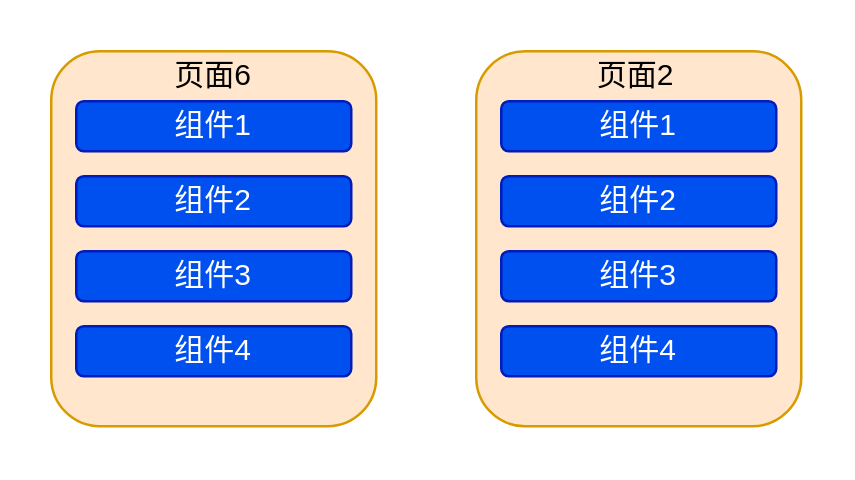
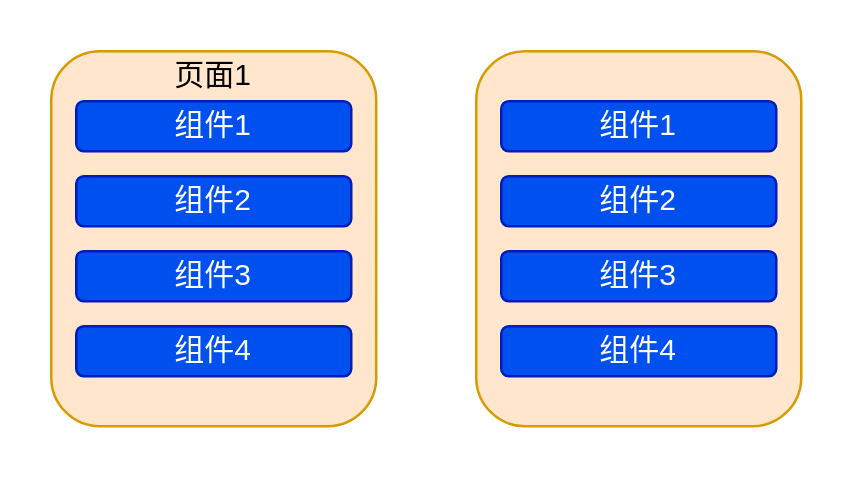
- <mxCell id="7" value="页面6" style="text;html=1;strokeColor=none;fillColor=none;align=center;verticalAlign=middle;whiteSpace=wrap;rounded=0;" vertex="1" parent="1"><mxGeometry x="65" y="20" width="40" height="20" as="geometry" /></mxCell>
+ <mxCell id="7" value="页面1" style="text;html=1;strokeColor=none;fillColor=none;align=center;verticalAlign=middle;whiteSpace=wrap;rounded=0;" vertex="1" parent="1"><mxGeometry x="65" y="20" width="40" height="20" as="geometry" /></mxCell>
- <mxCell id="13" value="页面2" style="text;html=1;strokeColor=none;fillColor=none;align=center;verticalAlign=middle;whiteSpace=wrap;rounded=0;" vertex="1" parent="1"><mxGeometry x="234" y="20" width="40" height="20" as="geometry" /></mxCell>
